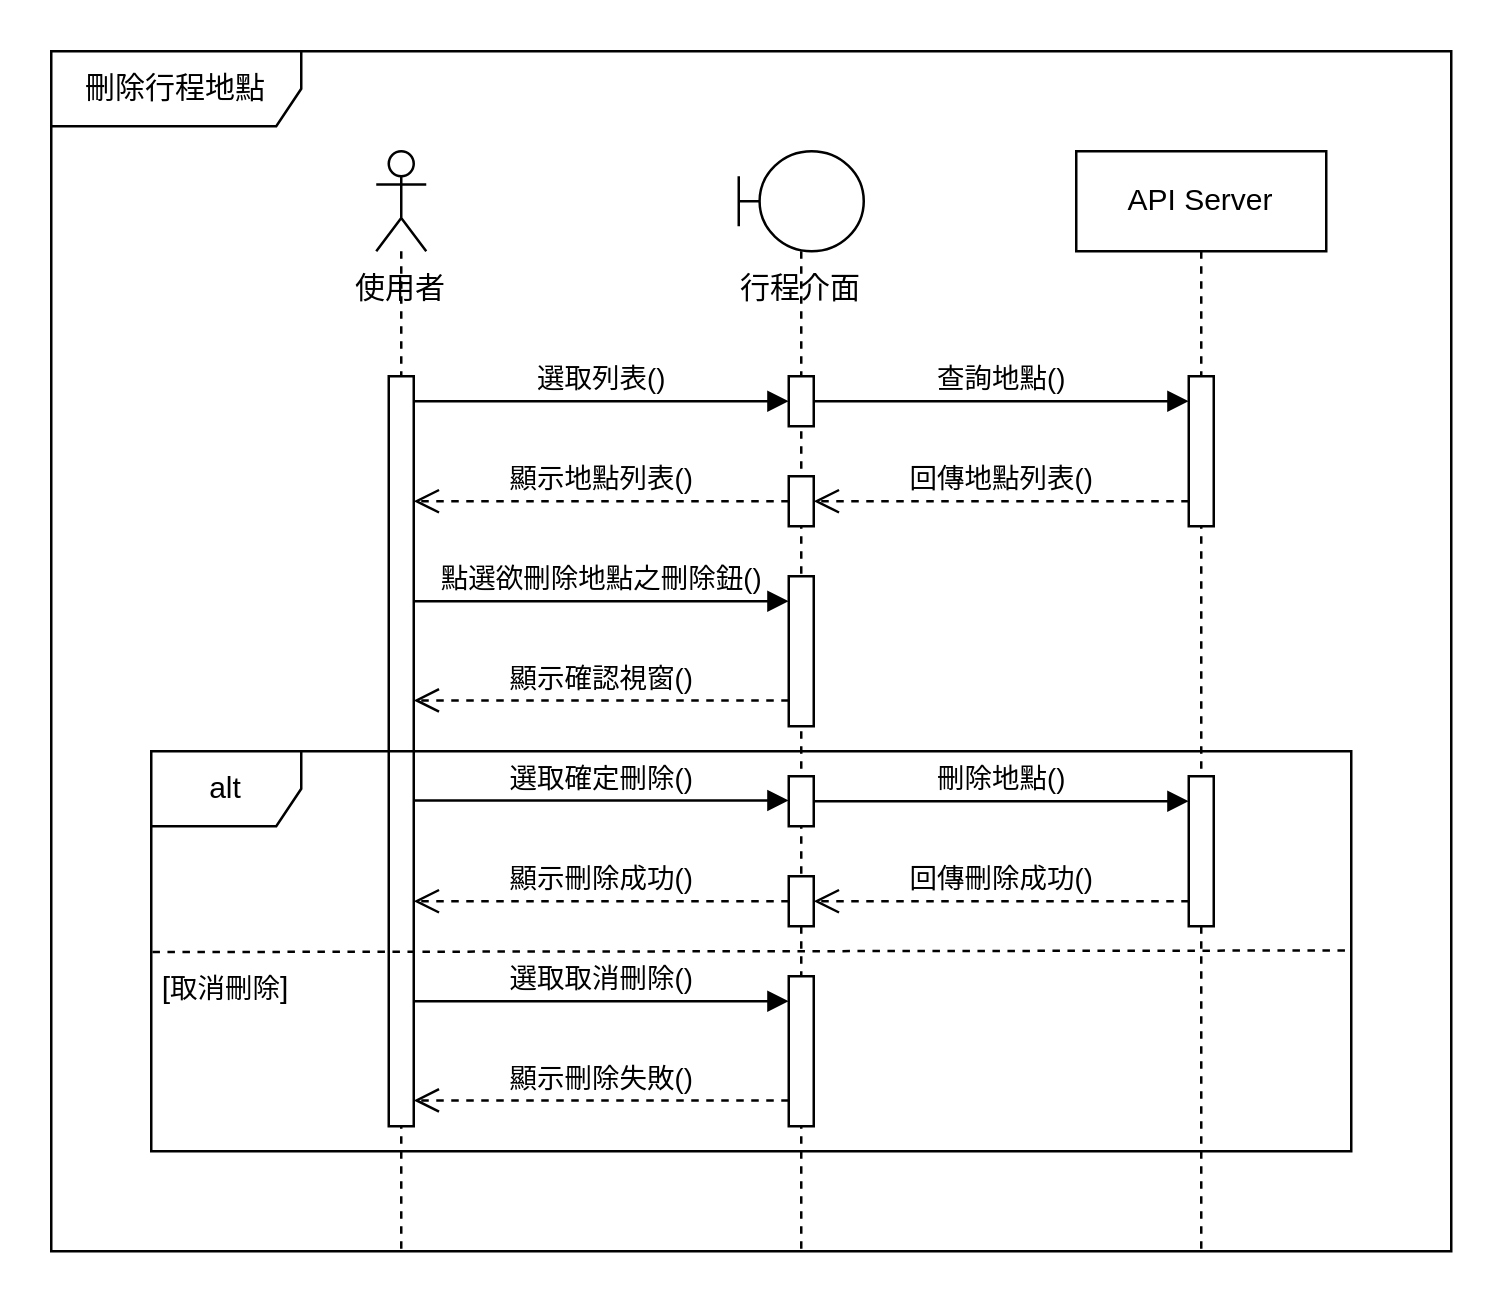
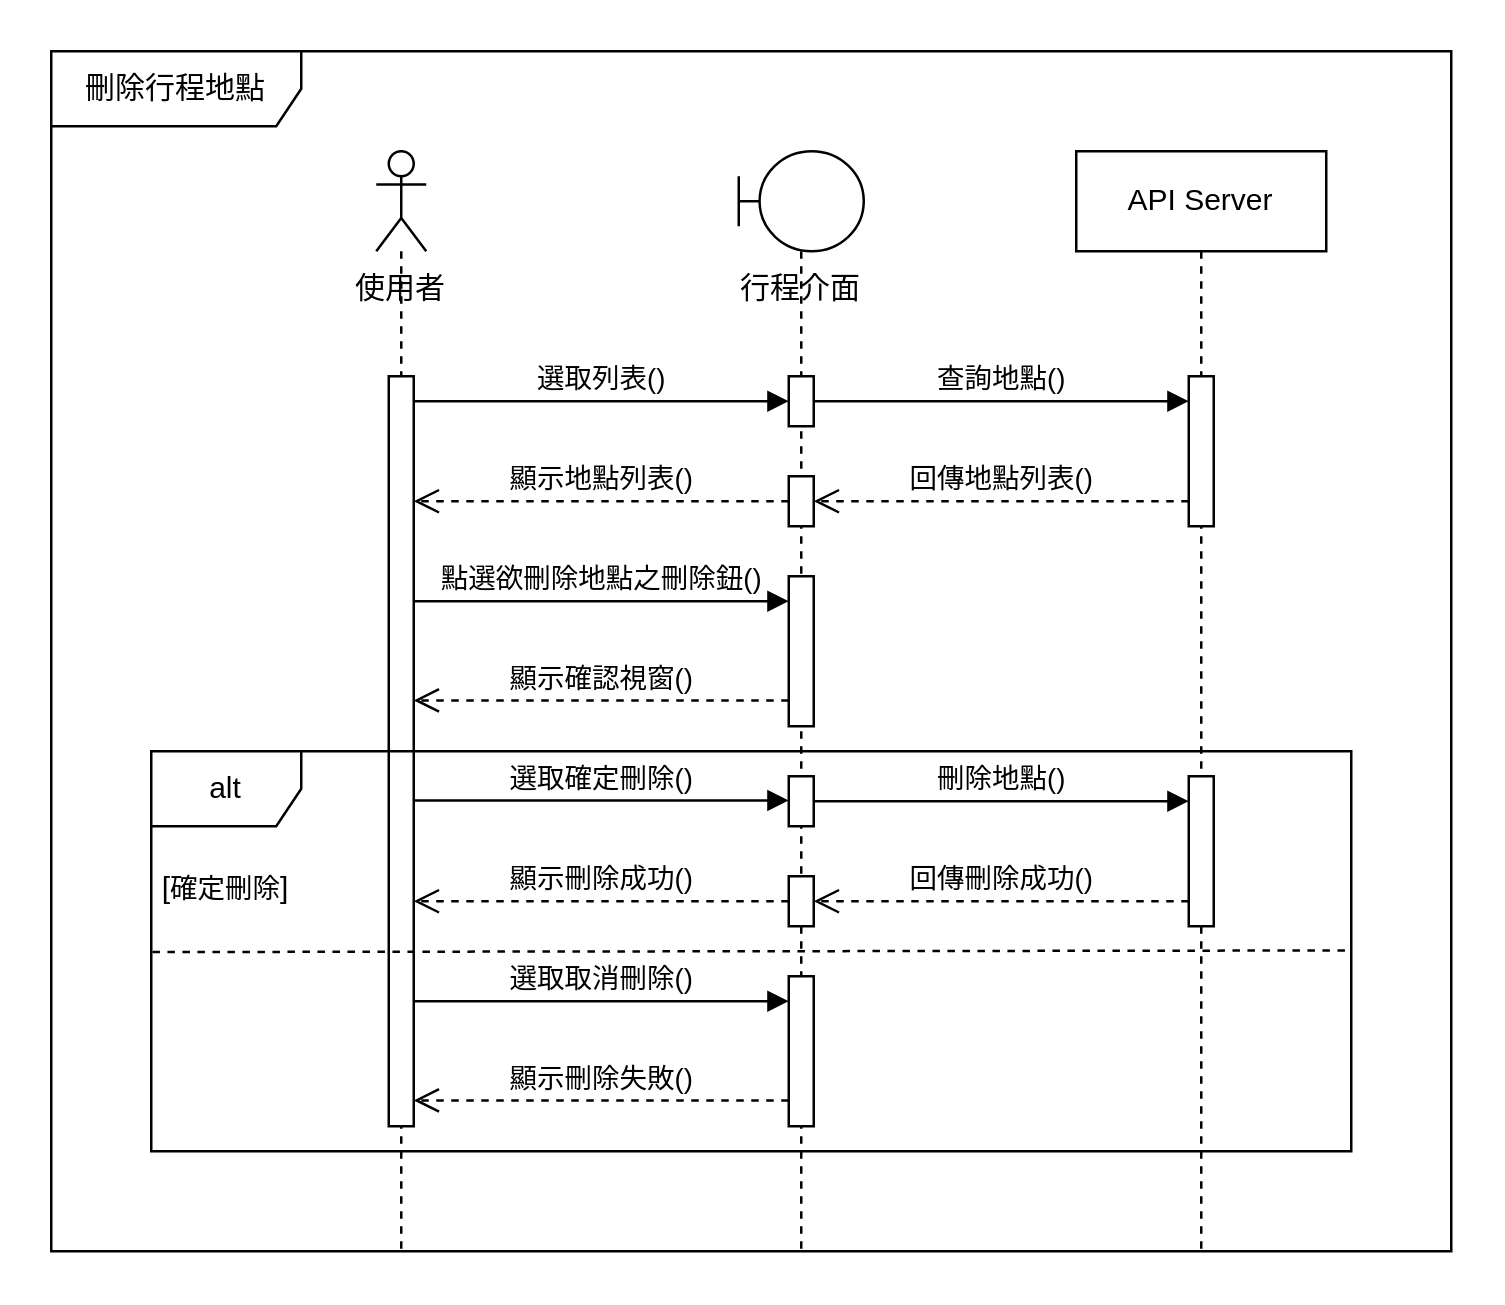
+ <mxCell id="31" value="[&lt;span style=&quot;font-size: 11px; text-wrap-mode: nowrap; background-color: rgb(255, 255, 255);&quot;&gt;確定刪除&lt;/span&gt;]" style="text;html=1;align=center;verticalAlign=middle;whiteSpace=wrap;rounded=0;" parent="1" vertex="1"><mxGeometry x="60" y="340" width="60" height="30" as="geometry" /></mxCell>
- <mxCell id="32" value="[&lt;span style=&quot;font-size: 11px; text-wrap-mode: nowrap; background-color: rgb(255, 255, 255);&quot;&gt;取消刪除&lt;/span&gt;]" style="text;html=1;align=center;verticalAlign=middle;whiteSpace=wrap;rounded=0;" parent="1" vertex="1"><mxGeometry x="60" y="380" width="60" height="30" as="geometry" /></mxCell>
